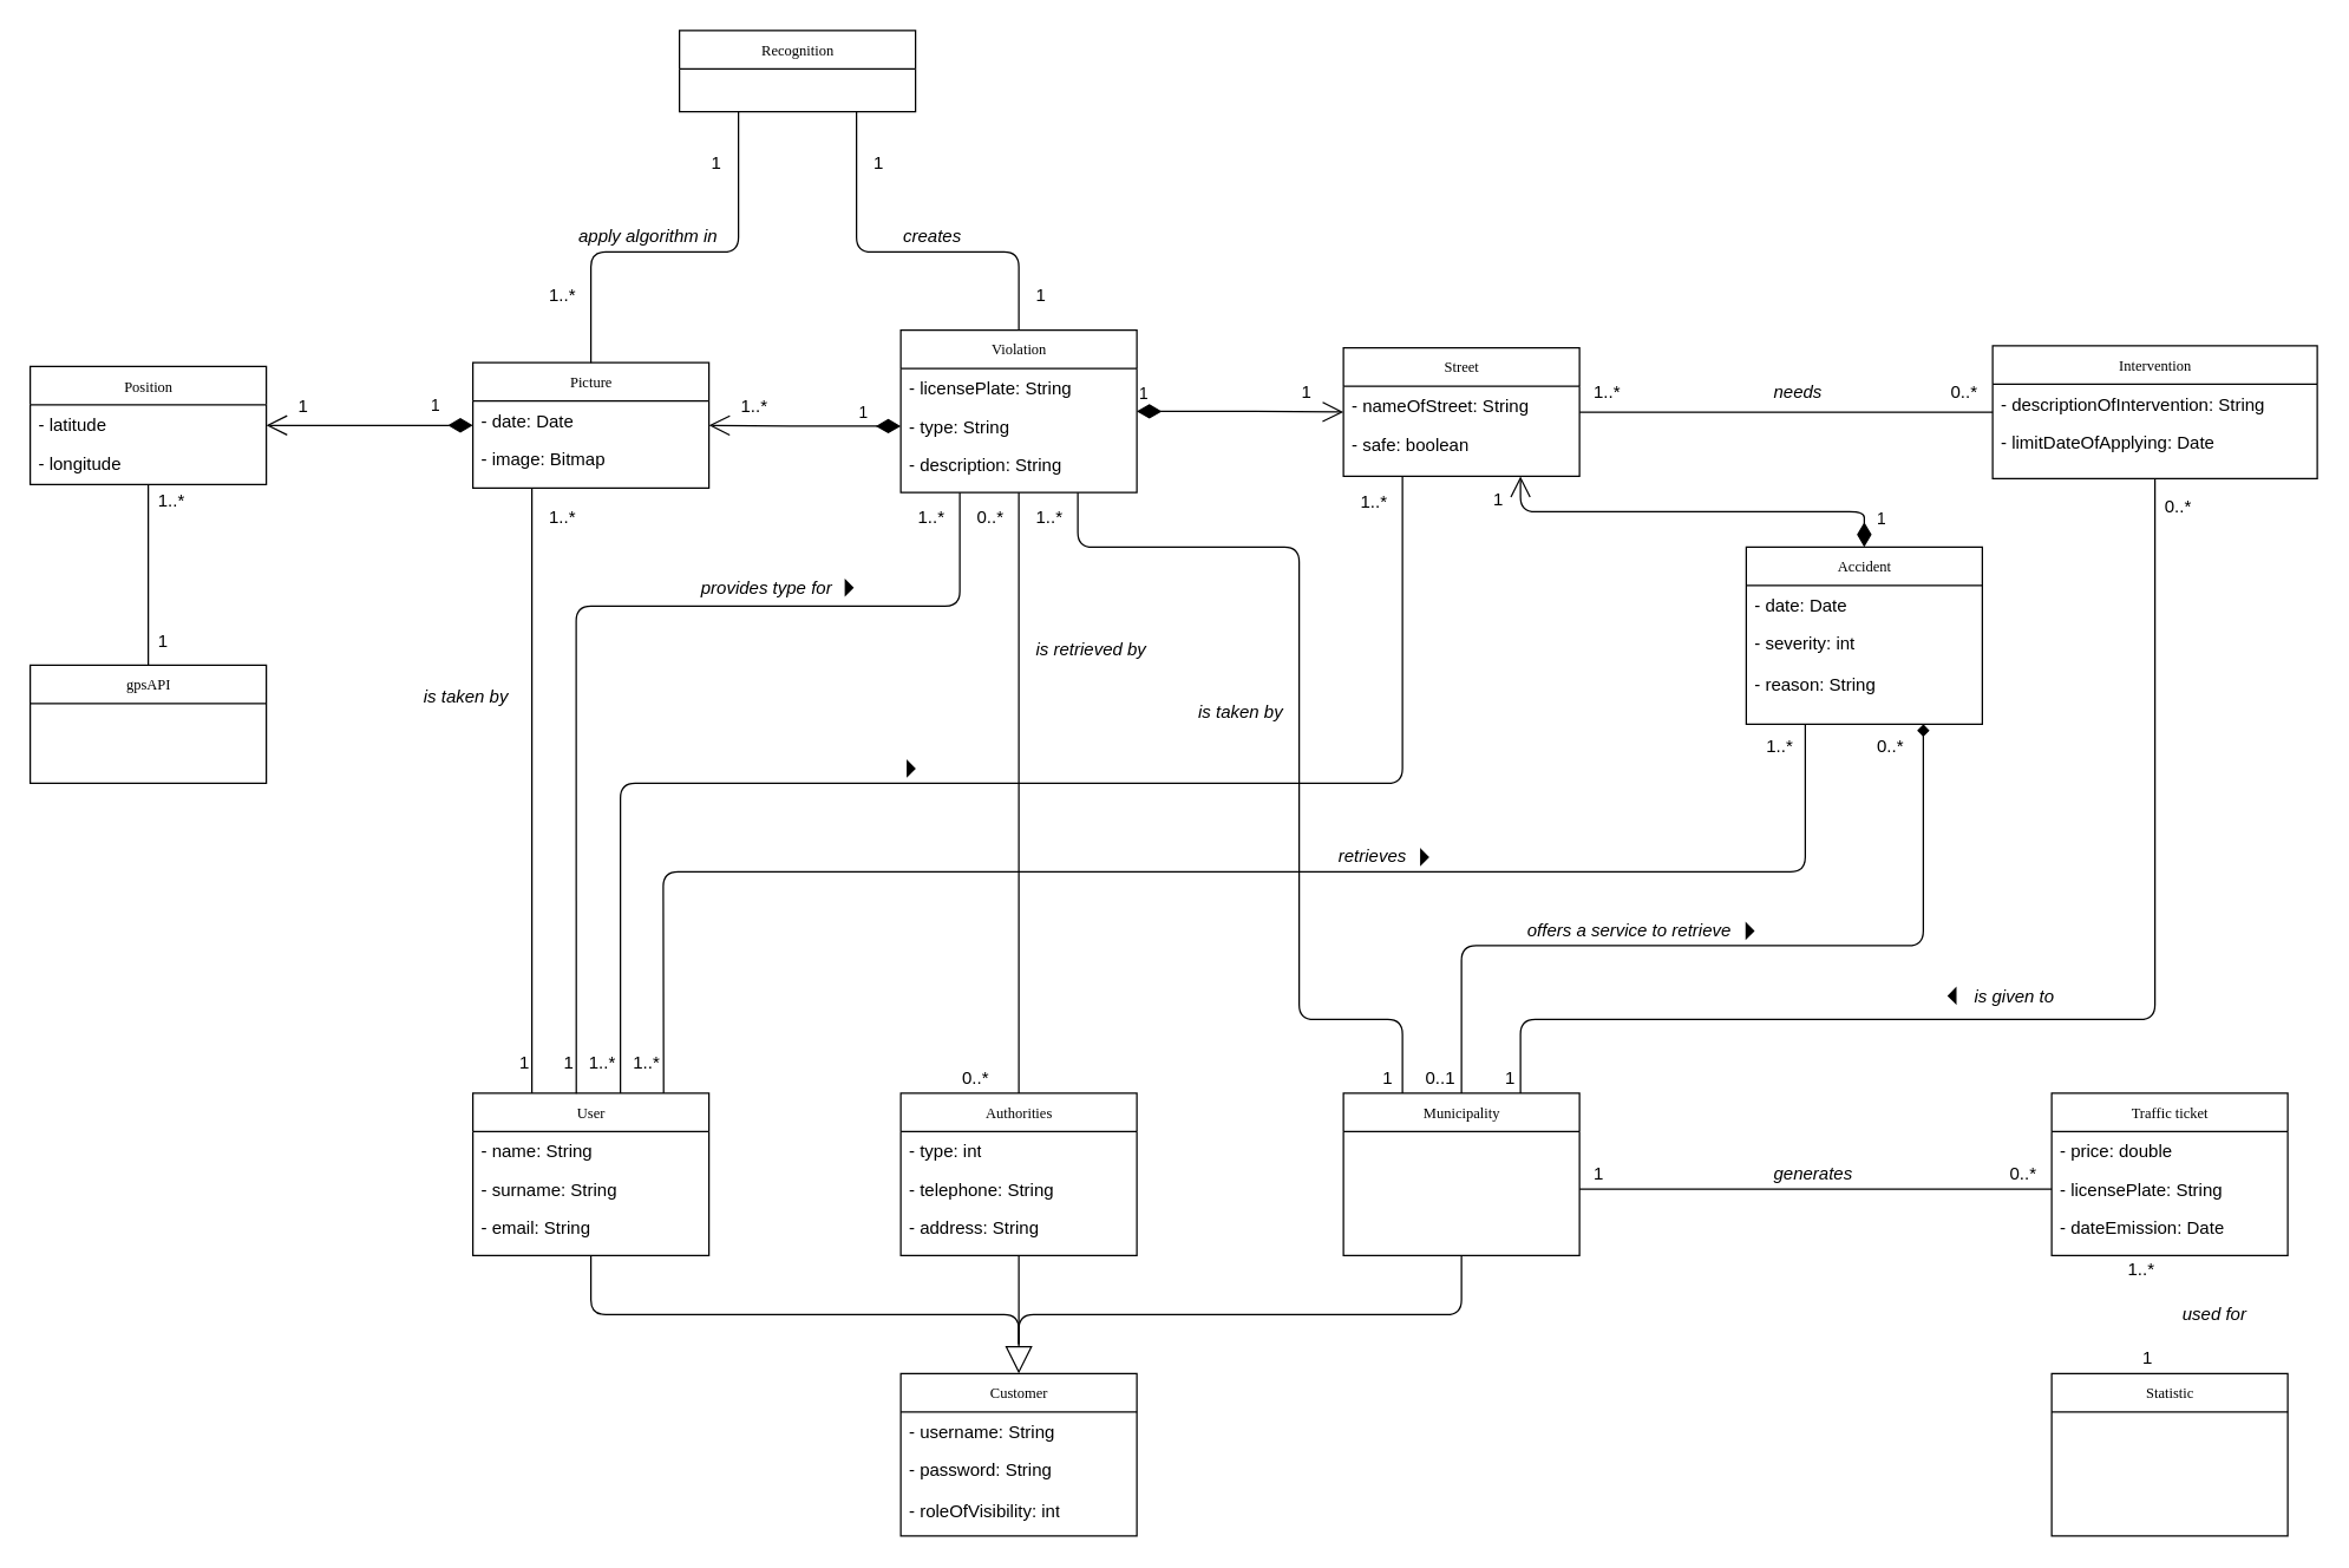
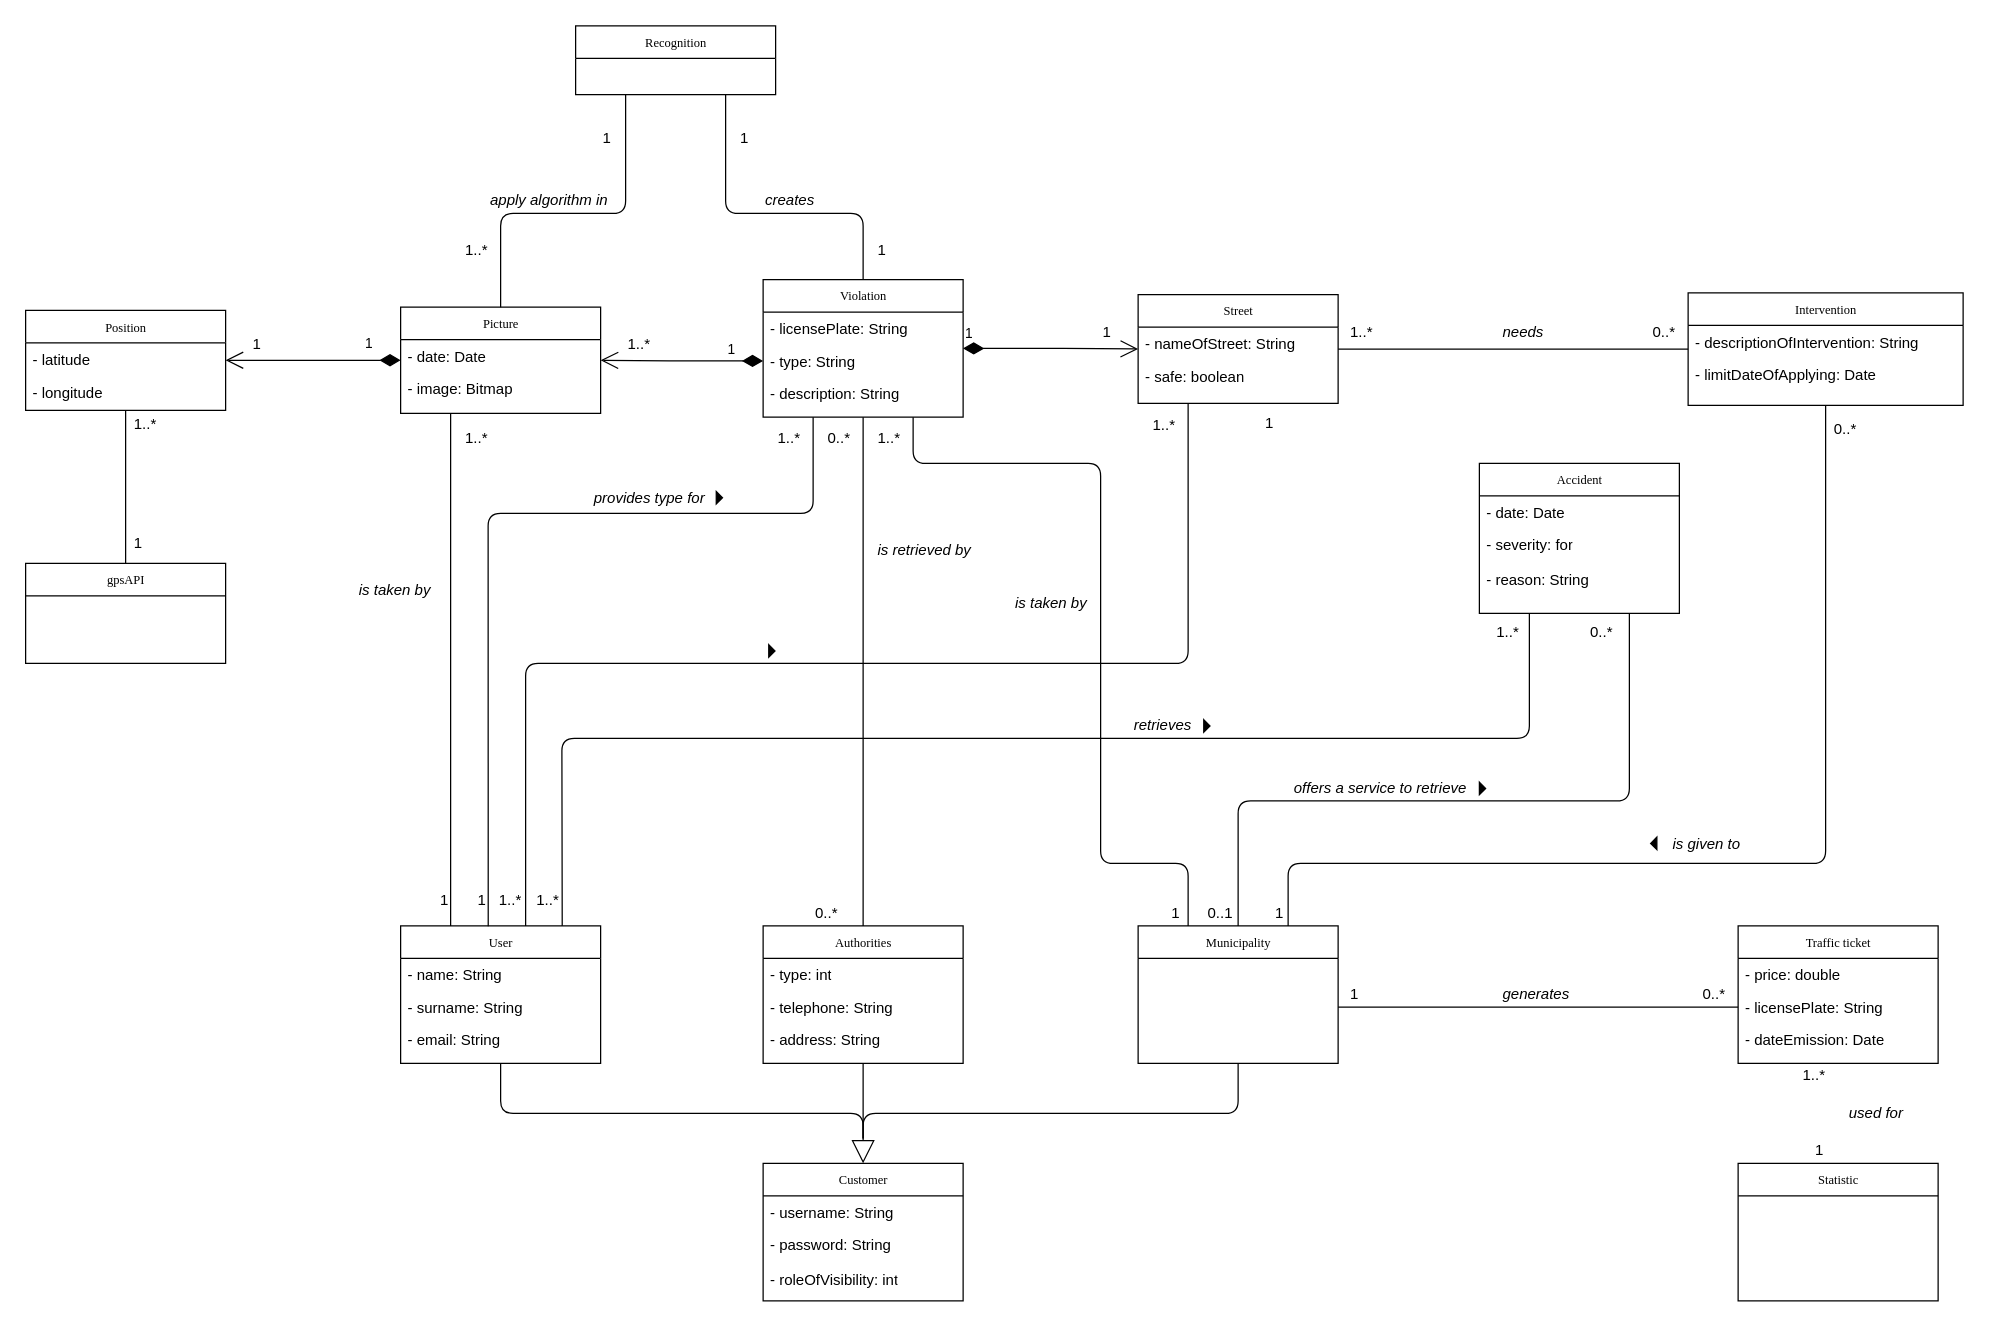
- <mxCell id="51" value="1" style="endArrow=open;html=1;endSize=12;startArrow=diamondThin;startSize=14;startFill=1;edgeStyle=orthogonalEdgeStyle;align=left;verticalAlign=bottom;entryX=0.75;entryY=1;entryDx=0;entryDy=0;exitX=0.5;exitY=0;exitDx=0;exitDy=0;" edge="1" parent="1" source="21" target="18"><mxGeometry x="-0.928" y="-7" relative="1" as="geometry"><mxPoint x="1250" y="310" as="sourcePoint" /><mxPoint x="1110" y="430" as="targetPoint" /><mxPoint as="offset" /></mxGeometry></mxCell>
- <mxCell id="23" value="- severity: int" style="text;html=1;strokeColor=none;fillColor=none;align=left;verticalAlign=top;spacingLeft=4;spacingRight=4;whiteSpace=wrap;overflow=hidden;rotatable=0;points=[[0,0.5],[1,0.5]];portConstraint=eastwest;" vertex="1" parent="21"><mxGeometry y="52" width="160" height="28" as="geometry" /></mxCell>
+ <mxCell id="23" value="- severity: for" style="text;html=1;strokeColor=none;fillColor=none;align=left;verticalAlign=top;spacingLeft=4;spacingRight=4;whiteSpace=wrap;overflow=hidden;rotatable=0;points=[[0,0.5],[1,0.5]];portConstraint=eastwest;" vertex="1" parent="21"><mxGeometry y="52" width="160" height="28" as="geometry" /></mxCell>
- <mxCell id="95" value="" style="endArrow=diamond;html=1;exitX=0.5;exitY=0;exitDx=0;exitDy=0;entryX=0.75;entryY=1;entryDx=0;entryDy=0;" edge="1" parent="1" source="2" target="21"><mxGeometry width="50" height="50" relative="1" as="geometry"><mxPoint x="940" y="700" as="sourcePoint" /><mxPoint x="990" y="650" as="targetPoint" /><Array as="points"><mxPoint x="990" y="640" /><mxPoint x="1303" y="640" /></Array></mxGeometry></mxCell>
+ <mxCell id="95" value="" style="endArrow=none;html=1;exitX=0.5;exitY=0;exitDx=0;exitDy=0;entryX=0.75;entryY=1;entryDx=0;entryDy=0;" edge="1" parent="1" source="2" target="21"><mxGeometry width="50" height="50" relative="1" as="geometry"><mxPoint x="940" y="700" as="sourcePoint" /><mxPoint x="990" y="650" as="targetPoint" /><Array as="points"><mxPoint x="990" y="640" /><mxPoint x="1303" y="640" /></Array></mxGeometry></mxCell>
